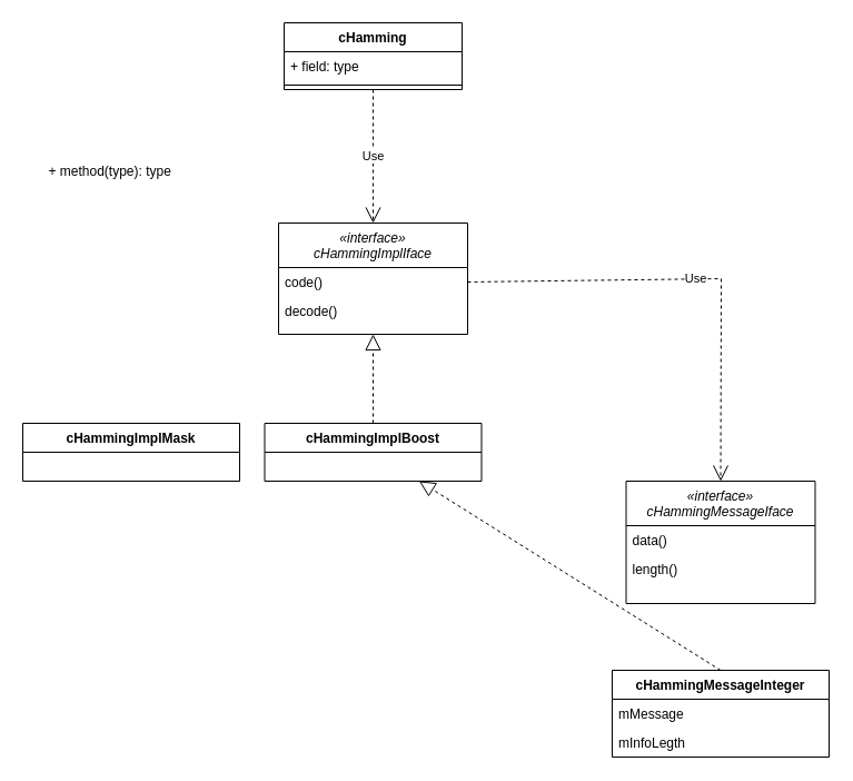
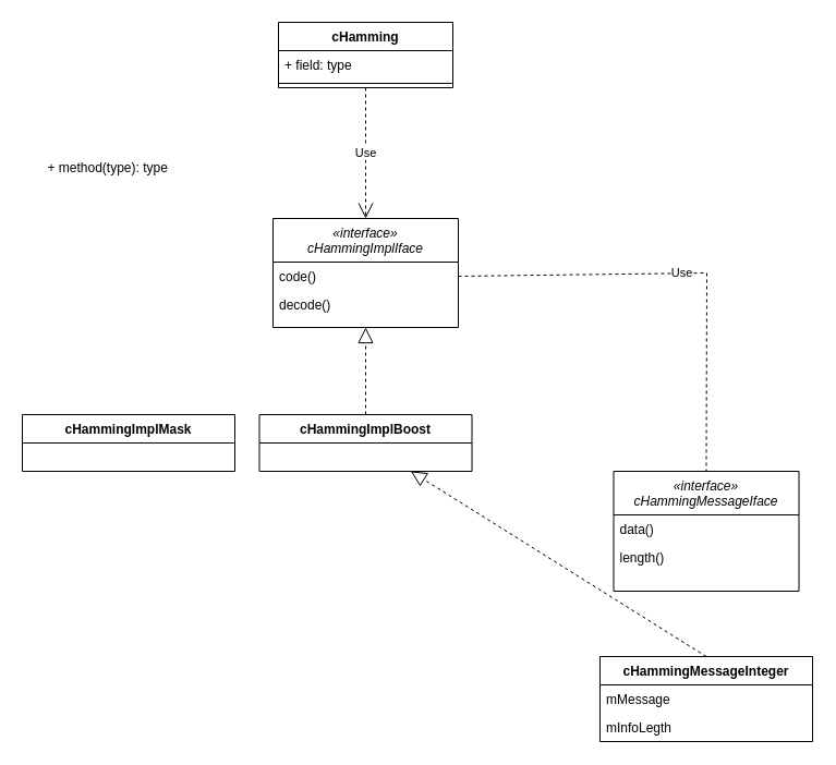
- <mxCell id="19" value="Use" style="endArrow=open;endSize=12;dashed=1;html=1;rounded=0;exitX=1;exitY=0.5;exitDx=0;exitDy=0;entryX=0.5;entryY=0;entryDx=0;entryDy=0;" edge="1" parent="1" source="10" target="2"><mxGeometry width="160" relative="1" as="geometry"><mxPoint x="600" y="80" as="sourcePoint" /><mxPoint x="658" y="190" as="targetPoint" /><Array as="points"><mxPoint x="648" y="250" /></Array></mxGeometry></mxCell>
+ <mxCell id="19" value="Use" style="endArrow=none;endSize=12;dashed=1;html=1;rounded=0;exitX=1;exitY=0.5;exitDx=0;exitDy=0;entryX=0.5;entryY=0;entryDx=0;entryDy=0;" edge="1" parent="1" source="10" target="2"><mxGeometry width="160" relative="1" as="geometry"><mxPoint x="600" y="80" as="sourcePoint" /><mxPoint x="658" y="190" as="targetPoint" /><Array as="points"><mxPoint x="648" y="250" /></Array></mxGeometry></mxCell>
